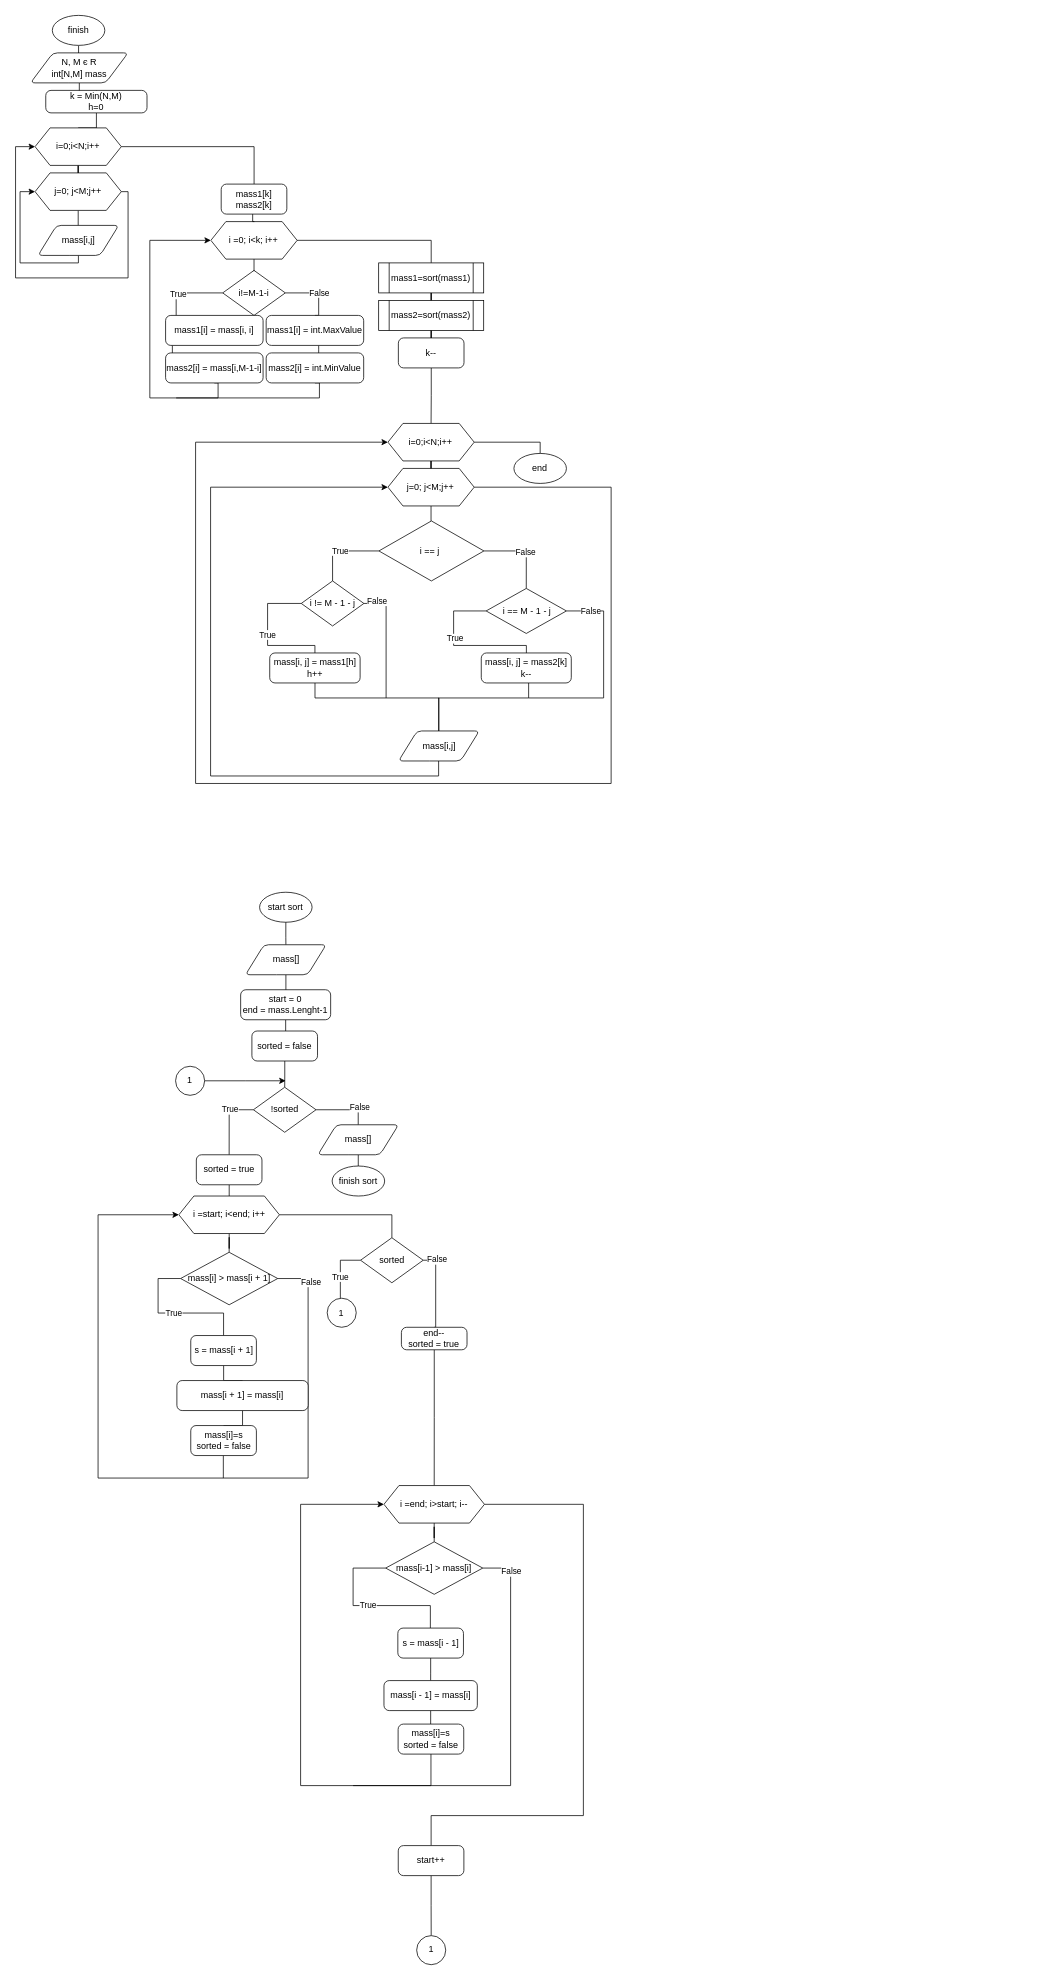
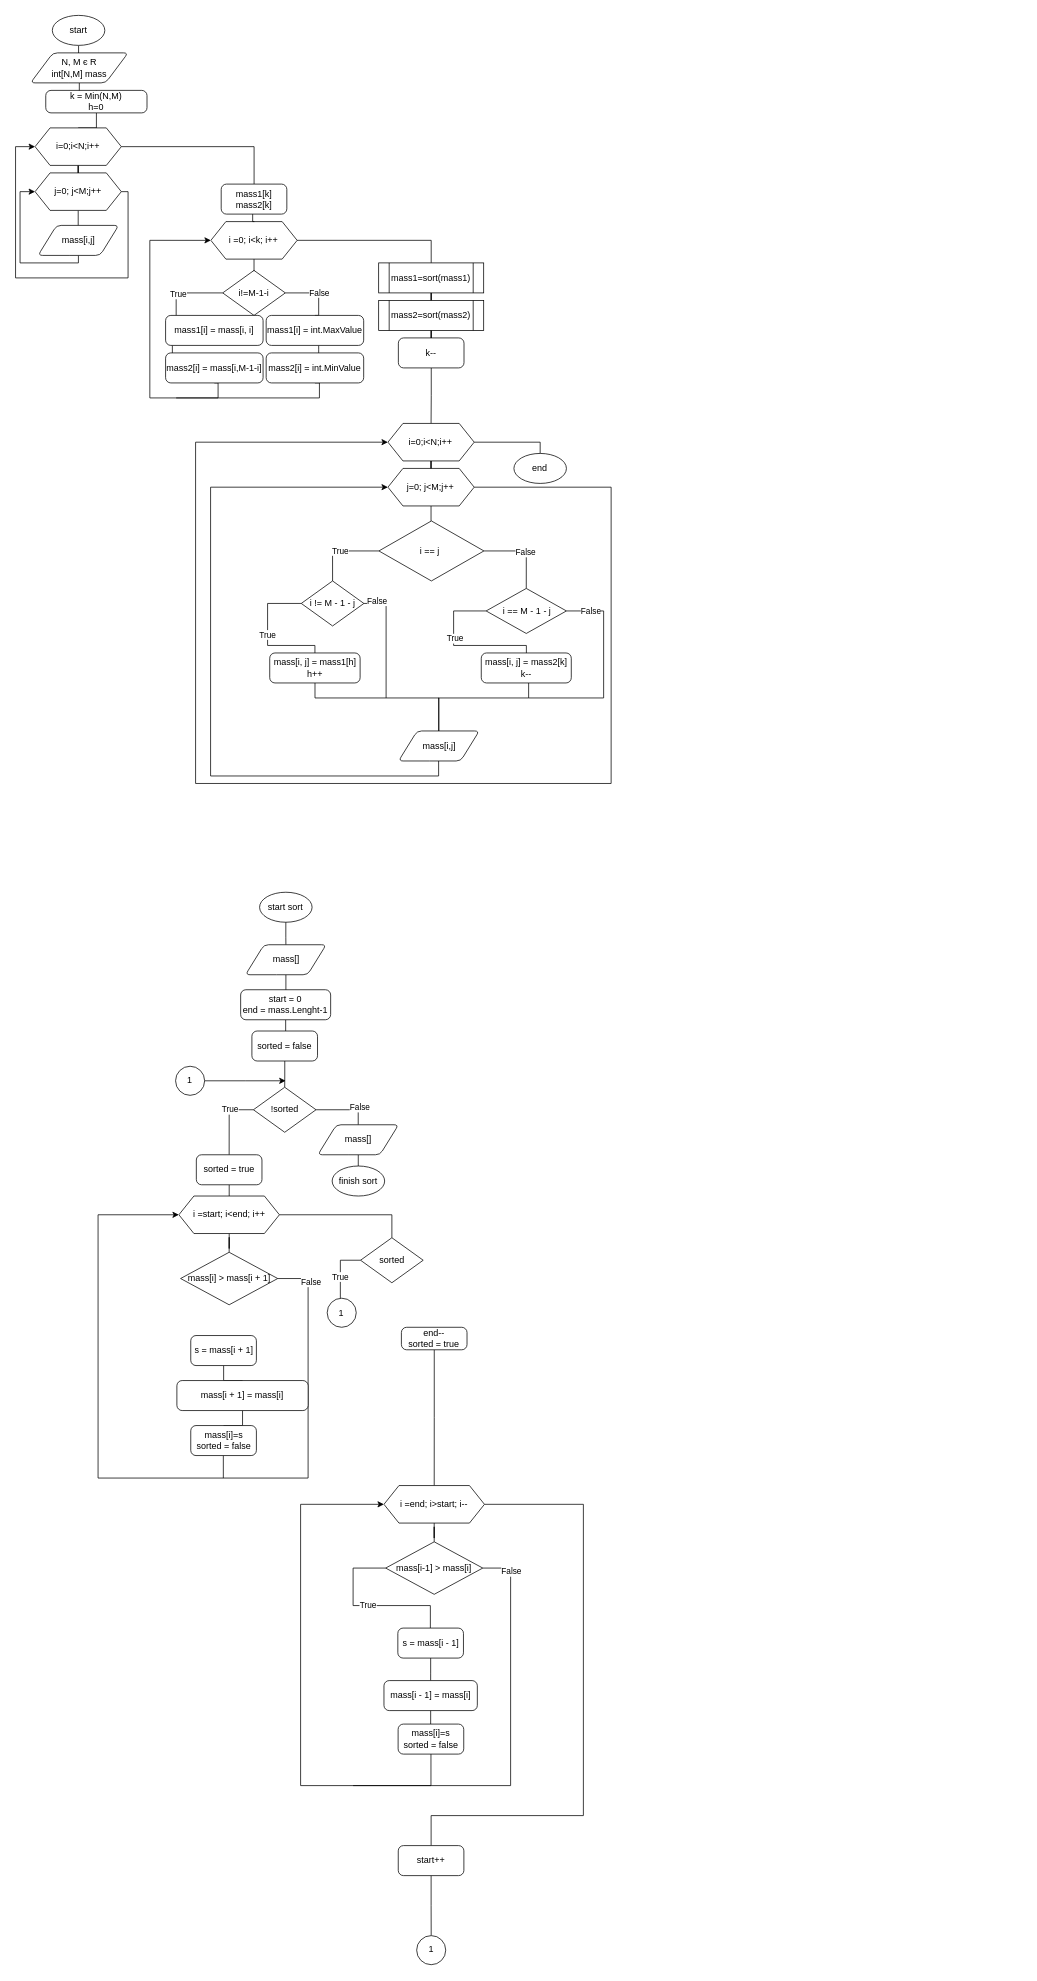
- <mxCell id="3" value="finish" style="strokeWidth=1;html=1;shape=mxgraph.flowchart.start_1;whiteSpace=wrap;" parent="1" vertex="1"><mxGeometry x="69" y="20" width="70" height="40" as="geometry" /></mxCell>
+ <mxCell id="3" value="start" style="strokeWidth=1;html=1;shape=mxgraph.flowchart.start_1;whiteSpace=wrap;" parent="1" vertex="1"><mxGeometry x="69" y="20" width="70" height="40" as="geometry" /></mxCell>
- <mxCell id="86" value="True" style="edgeStyle=orthogonalEdgeStyle;rounded=0;orthogonalLoop=1;jettySize=auto;html=1;entryX=0.5;entryY=0;entryDx=0;entryDy=0;exitX=0;exitY=0.5;exitDx=0;exitDy=0;exitPerimeter=0;endArrow=none;endFill=0;" edge="1" parent="1" source="87" target="89"><mxGeometry relative="1" as="geometry"><mxPoint x="200" y="1720" as="sourcePoint" /><Array as="points"><mxPoint x="210" y="1704" /><mxPoint x="210" y="1750" /><mxPoint x="297" y="1750" /></Array></mxGeometry></mxCell>
- <mxCell id="96" style="edgeStyle=orthogonalEdgeStyle;rounded=0;orthogonalLoop=1;jettySize=auto;html=1;endArrow=none;endFill=0;entryX=0.5;entryY=0;entryDx=0;entryDy=0;" edge="1" parent="1" source="98" target="101"><mxGeometry relative="1" as="geometry"><mxPoint x="590.07" y="1769" as="targetPoint" /><Array as="points"><mxPoint x="580.07" y="1680" /></Array></mxGeometry></mxCell>
- <mxCell id="97" value="False" style="edgeLabel;html=1;align=center;verticalAlign=middle;resizable=0;points=[];" vertex="1" connectable="0" parent="96"><mxGeometry x="-0.685" y="2" relative="1" as="geometry"><mxPoint x="-1" y="-1" as="offset" /></mxGeometry></mxCell>
